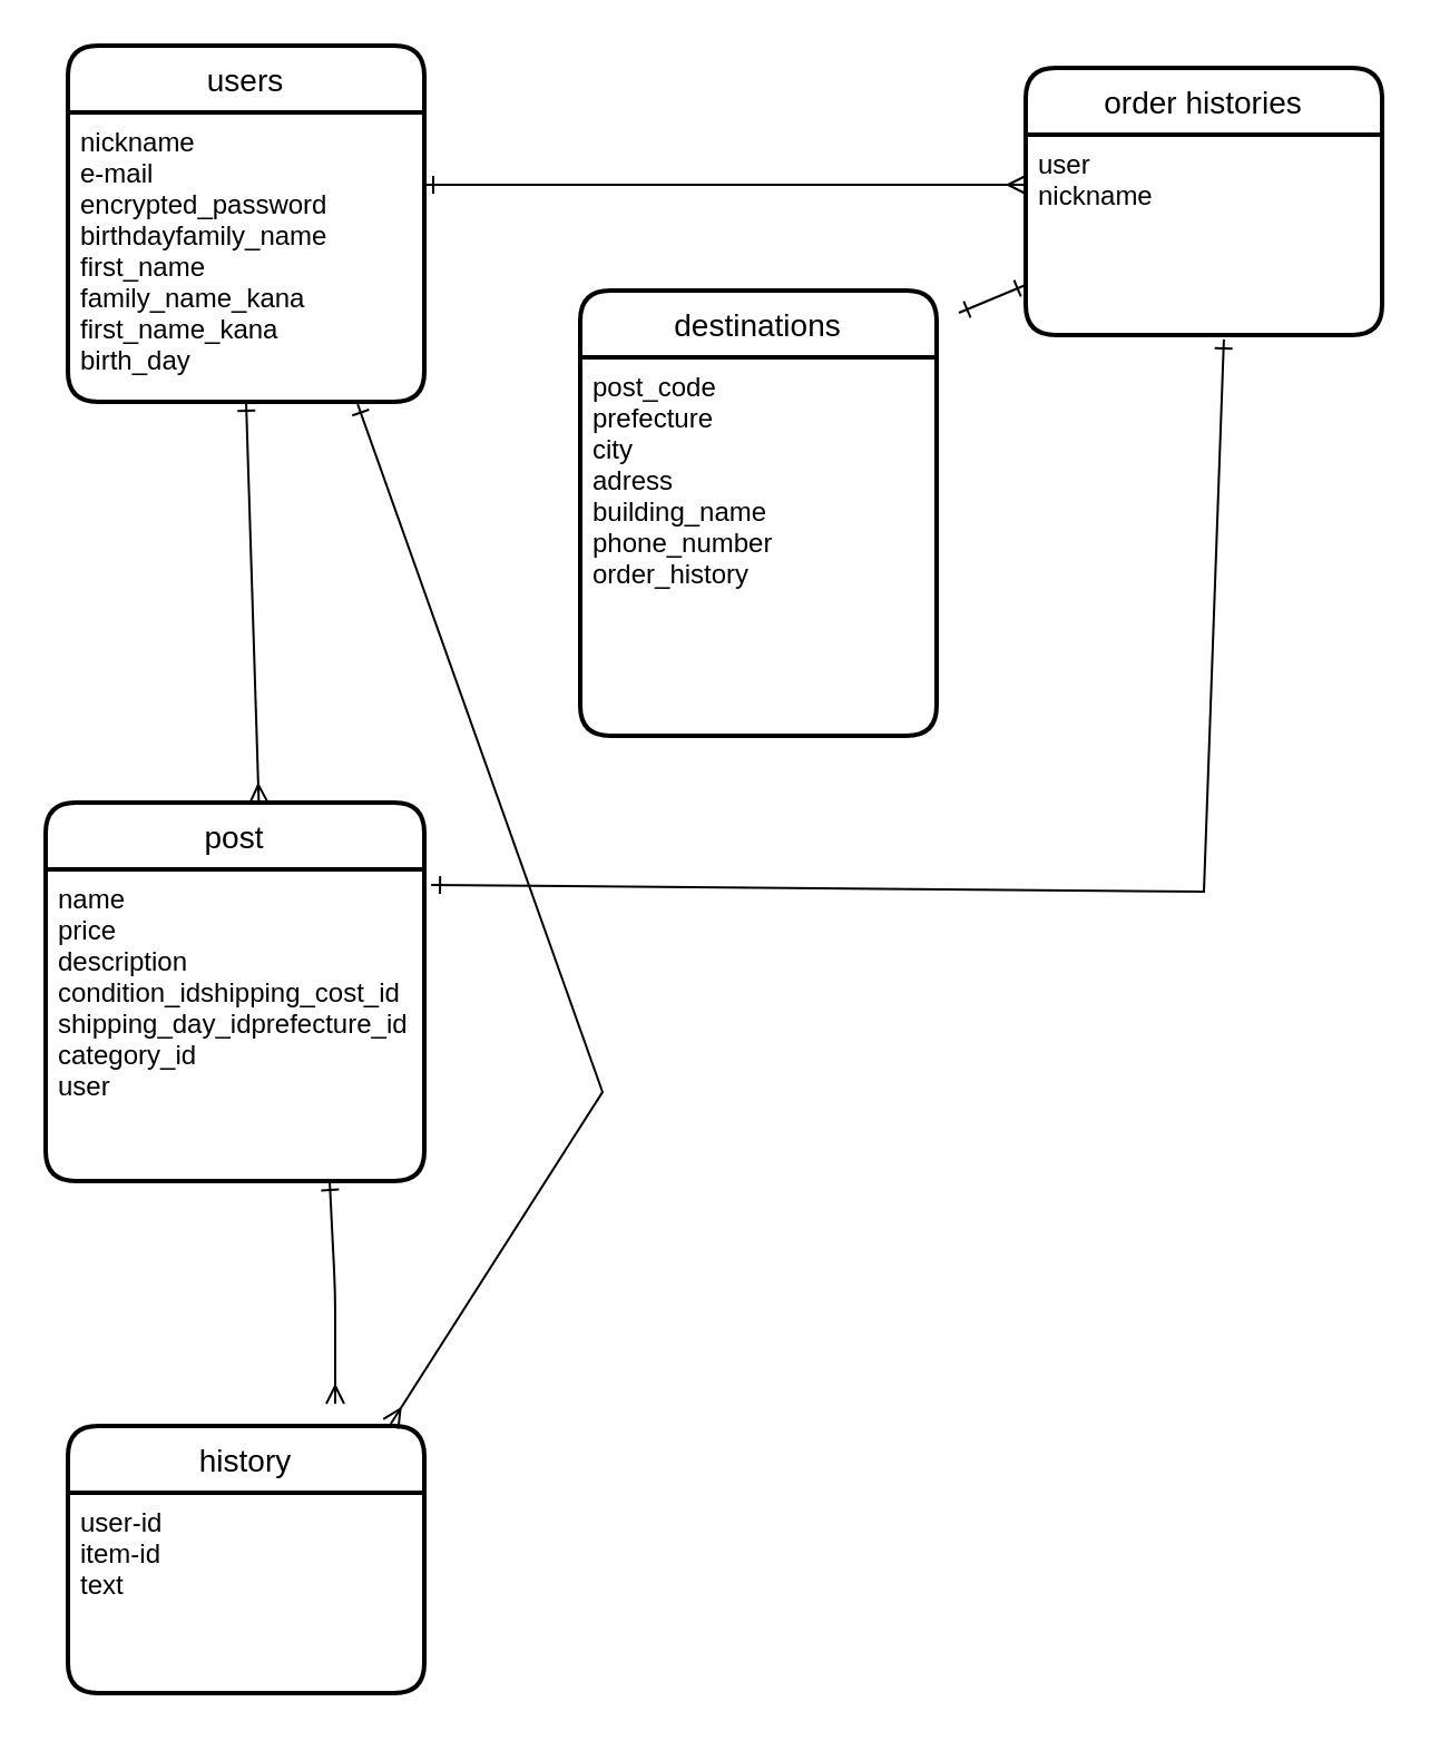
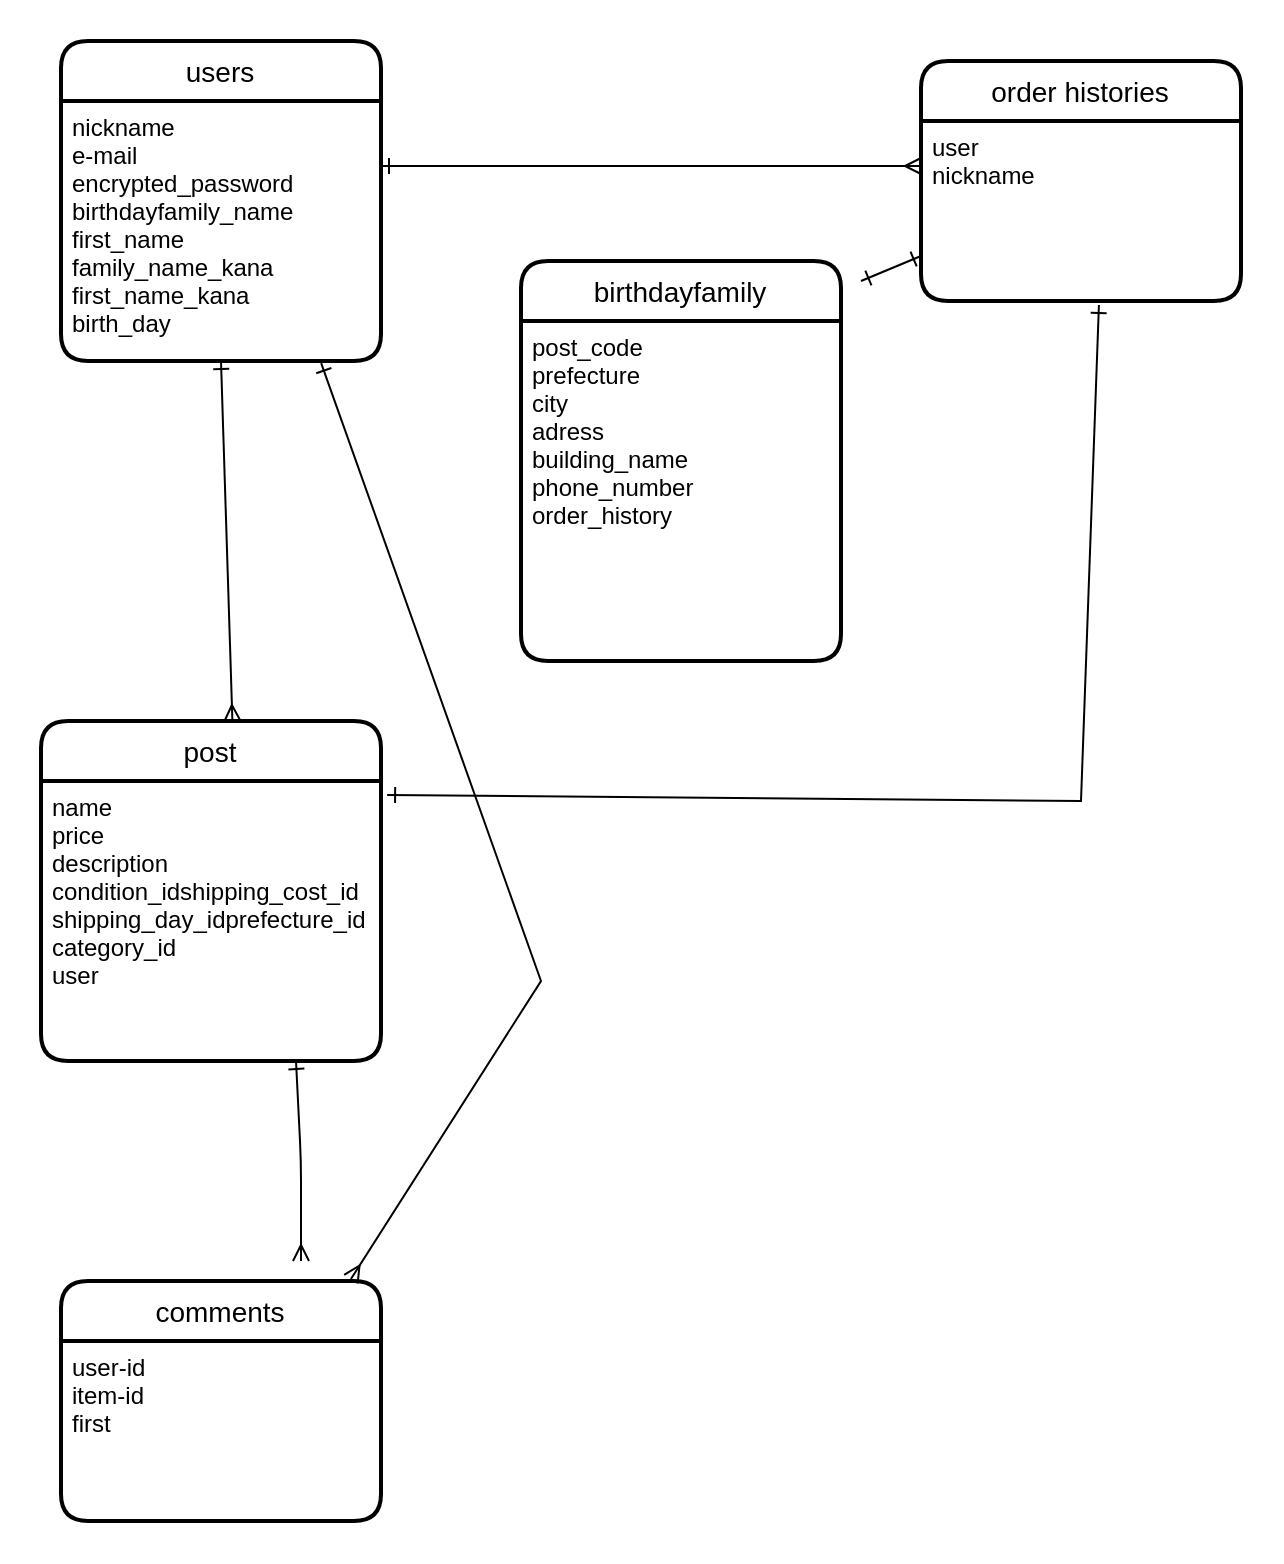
- <mxCell id="7" value="destinations" style="swimlane;childLayout=stackLayout;horizontal=1;startSize=30;horizontalStack=0;rounded=1;fontSize=14;fontStyle=0;strokeWidth=2;resizeParent=0;resizeLast=1;shadow=0;dashed=0;align=center;" parent="1" vertex="1"><mxGeometry x="260" y="130" width="160" height="200" as="geometry" /></mxCell>
+ <mxCell id="7" value="birthdayfamily" style="swimlane;childLayout=stackLayout;horizontal=1;startSize=30;horizontalStack=0;rounded=1;fontSize=14;fontStyle=0;strokeWidth=2;resizeParent=0;resizeLast=1;shadow=0;dashed=0;align=center;" parent="1" vertex="1"><mxGeometry x="260" y="130" width="160" height="200" as="geometry" /></mxCell>
- <mxCell id="12" value="history" style="swimlane;childLayout=stackLayout;horizontal=1;startSize=30;horizontalStack=0;rounded=1;fontSize=14;fontStyle=0;strokeWidth=2;resizeParent=0;resizeLast=1;shadow=0;dashed=0;align=center;" vertex="1" parent="1"><mxGeometry x="30" y="640" width="160" height="120" as="geometry" /></mxCell>
+ <mxCell id="12" value="comments" style="swimlane;childLayout=stackLayout;horizontal=1;startSize=30;horizontalStack=0;rounded=1;fontSize=14;fontStyle=0;strokeWidth=2;resizeParent=0;resizeLast=1;shadow=0;dashed=0;align=center;" vertex="1" parent="1"><mxGeometry x="30" y="640" width="160" height="120" as="geometry" /></mxCell>
- <mxCell id="13" value="user-id&#10;item-id&#10;text" style="align=left;strokeColor=none;fillColor=none;spacingLeft=4;fontSize=12;verticalAlign=top;resizable=0;rotatable=0;part=1;" vertex="1" parent="12"><mxGeometry y="30" width="160" height="90" as="geometry" /></mxCell>
+ <mxCell id="13" value="user-id&#10;item-id&#10;first" style="align=left;strokeColor=none;fillColor=none;spacingLeft=4;fontSize=12;verticalAlign=top;resizable=0;rotatable=0;part=1;" vertex="1" parent="12"><mxGeometry y="30" width="160" height="90" as="geometry" /></mxCell>
